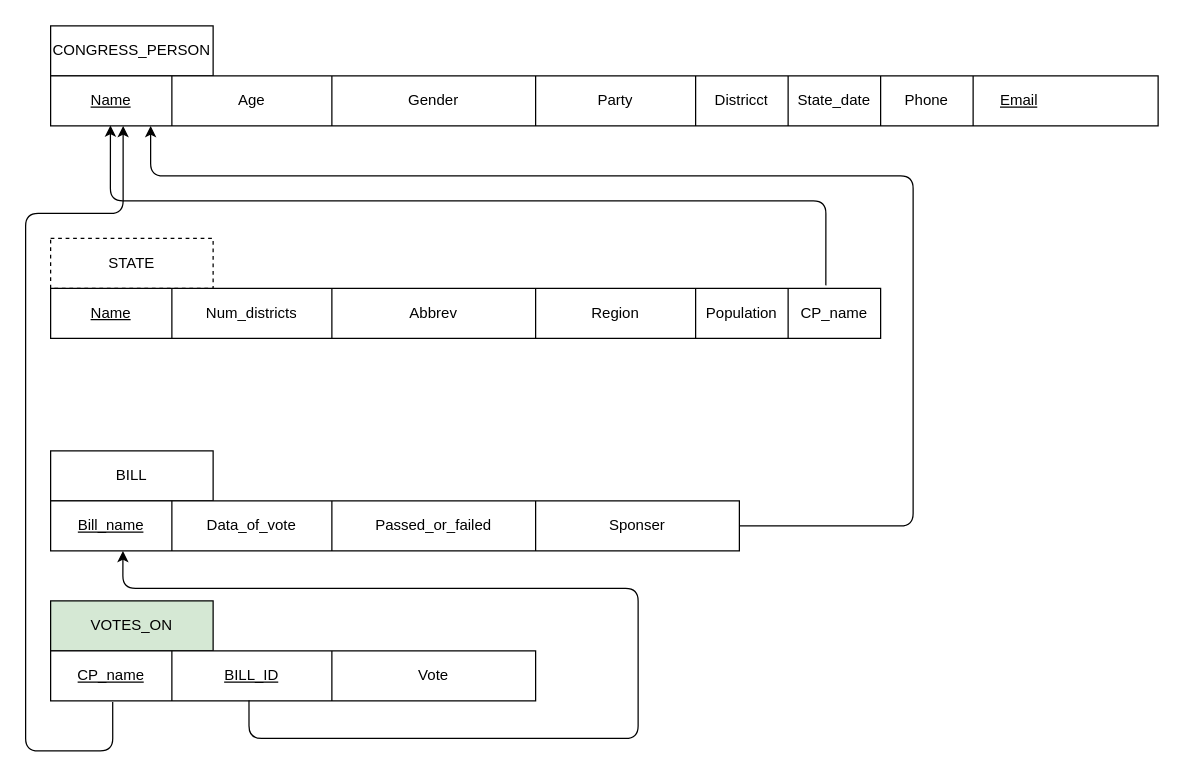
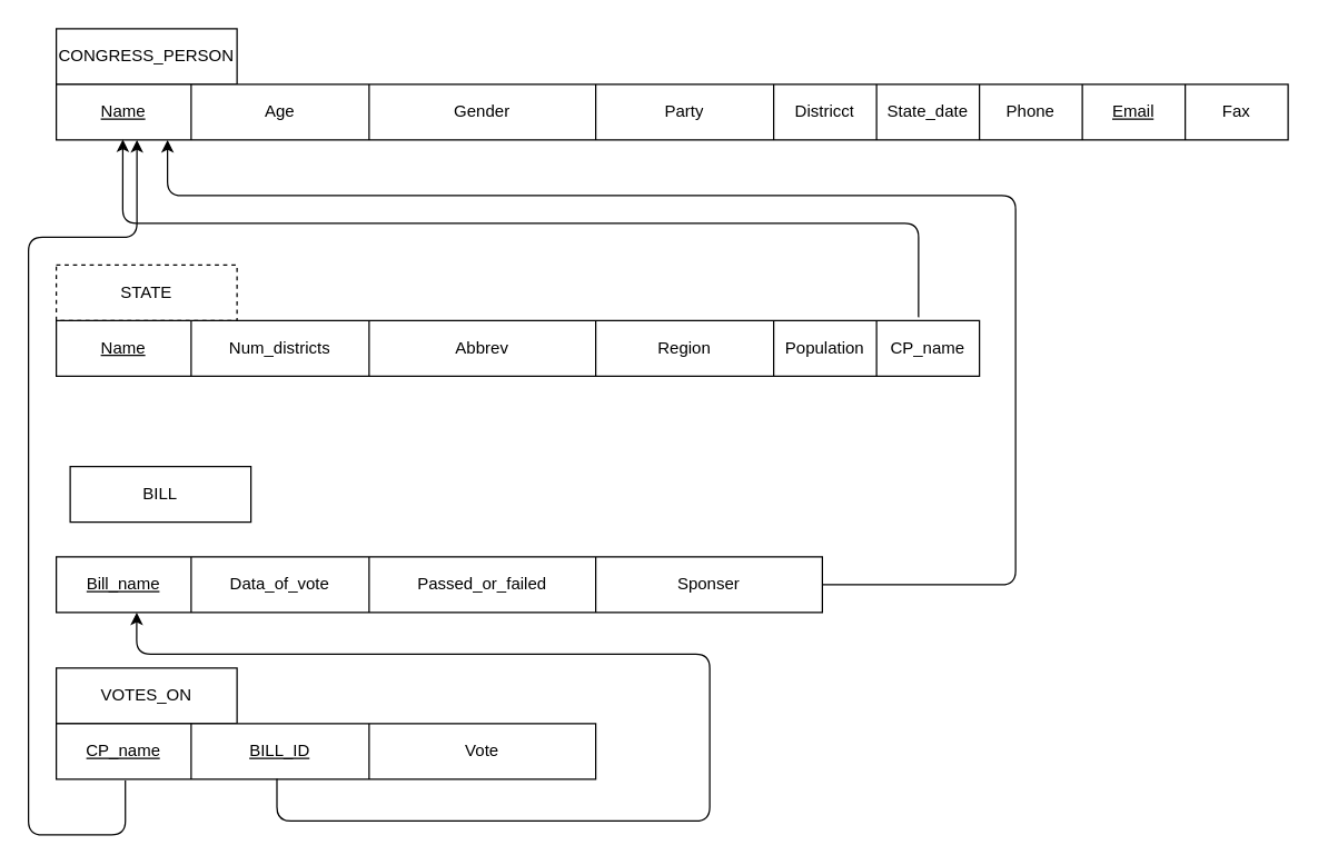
+ <mxCell id="13" value="Fax" style="shape=partialRectangle;html=1;whiteSpace=wrap;connectable=0;fillColor=none;top=0;left=0;bottom=0;right=0;overflow=hidden;pointerEvents=1;" vertex="1" parent="4"><mxGeometry x="812" width="74" height="40" as="geometry"><mxRectangle width="74" height="40" as="alternateBounds" /></mxGeometry></mxCell>
- <mxCell id="23" value="BILL" style="rounded=0;whiteSpace=wrap;html=1;" vertex="1" parent="1"><mxGeometry x="40" y="360" width="130" height="40" as="geometry" /></mxCell>
+ <mxCell id="23" value="BILL" style="rounded=0;whiteSpace=wrap;html=1;" vertex="1" parent="1"><mxGeometry x="50" y="335" width="130" height="40" as="geometry" /></mxCell>
- <mxCell id="30" value="VOTES_ON" style="rounded=0;whiteSpace=wrap;html=1;fillColor=#d5e8d4;" vertex="1" parent="1"><mxGeometry x="40" y="480" width="130" height="40" as="geometry" /></mxCell>
+ <mxCell id="30" value="VOTES_ON" style="rounded=0;whiteSpace=wrap;html=1;" vertex="1" parent="1"><mxGeometry x="40" y="480" width="130" height="40" as="geometry" /></mxCell>
